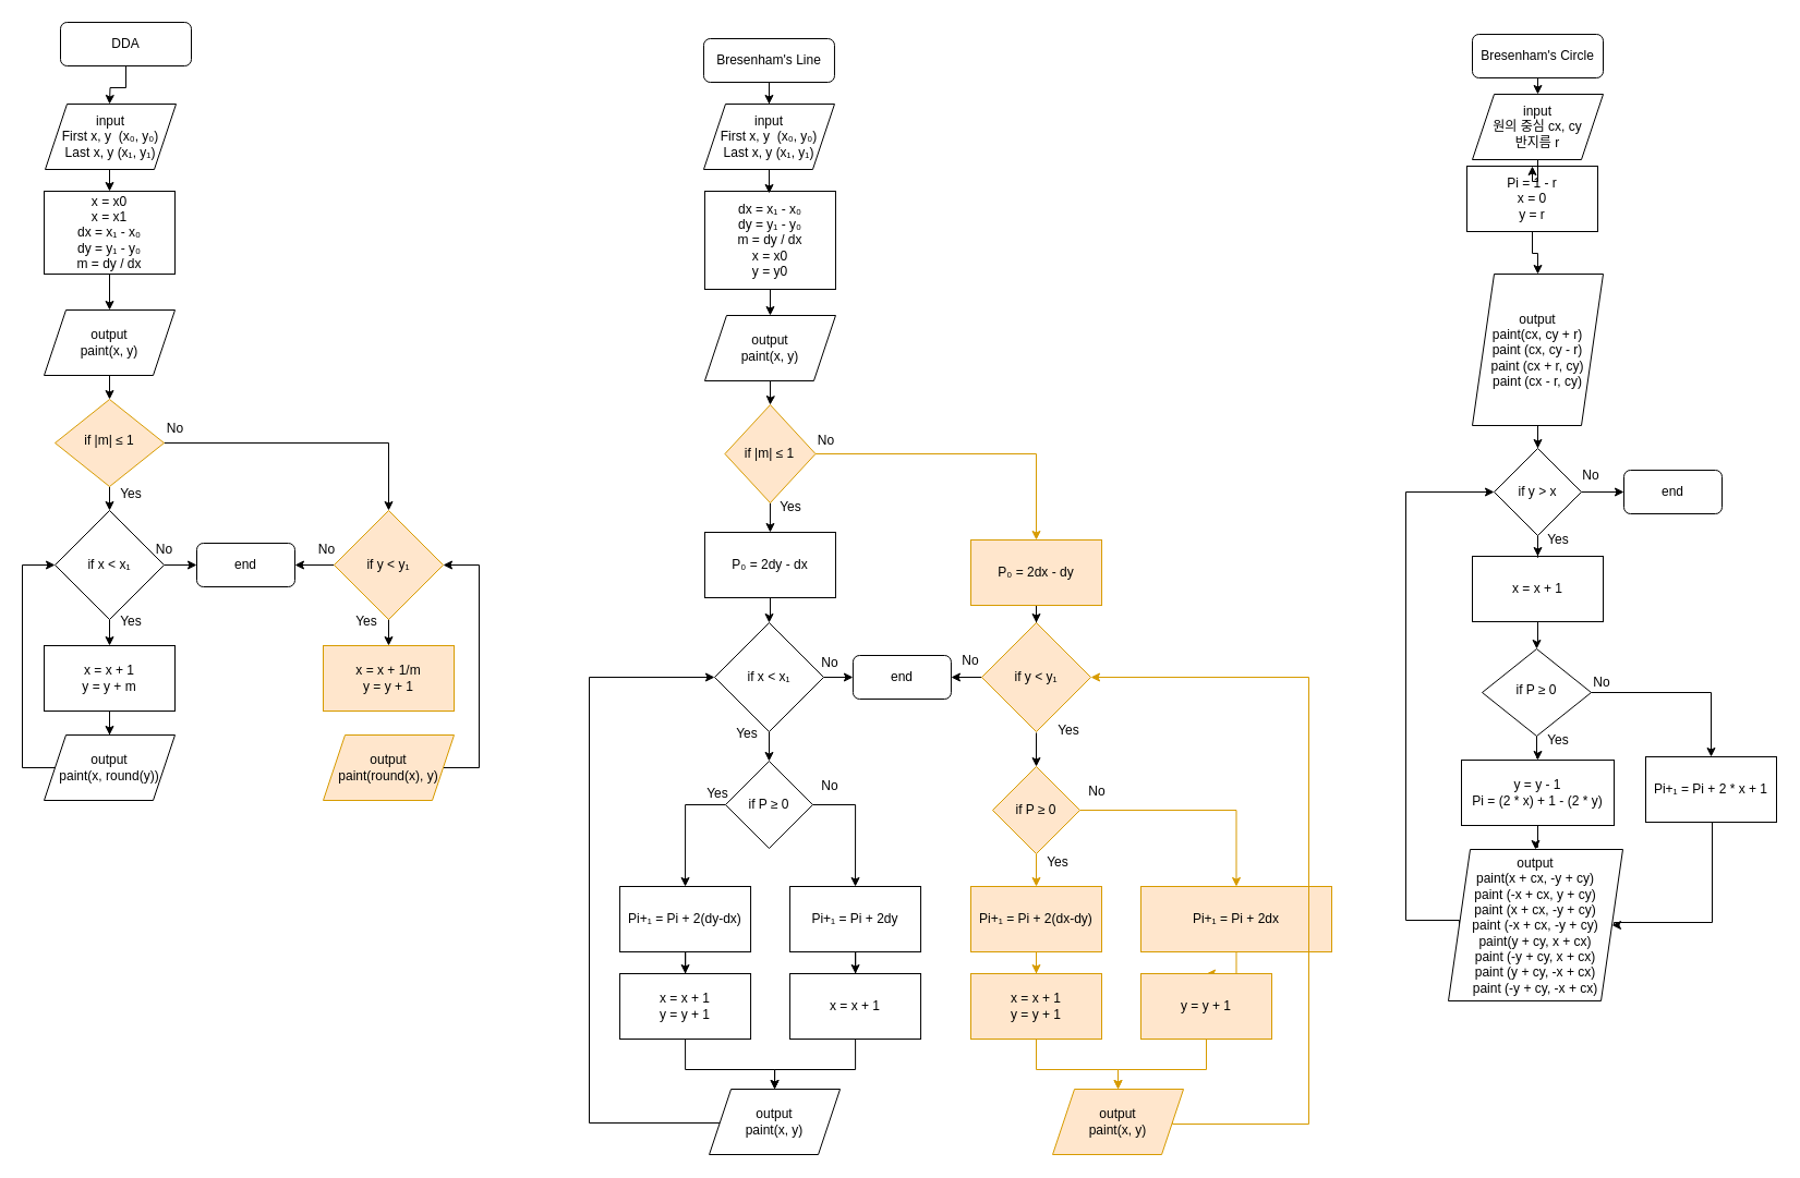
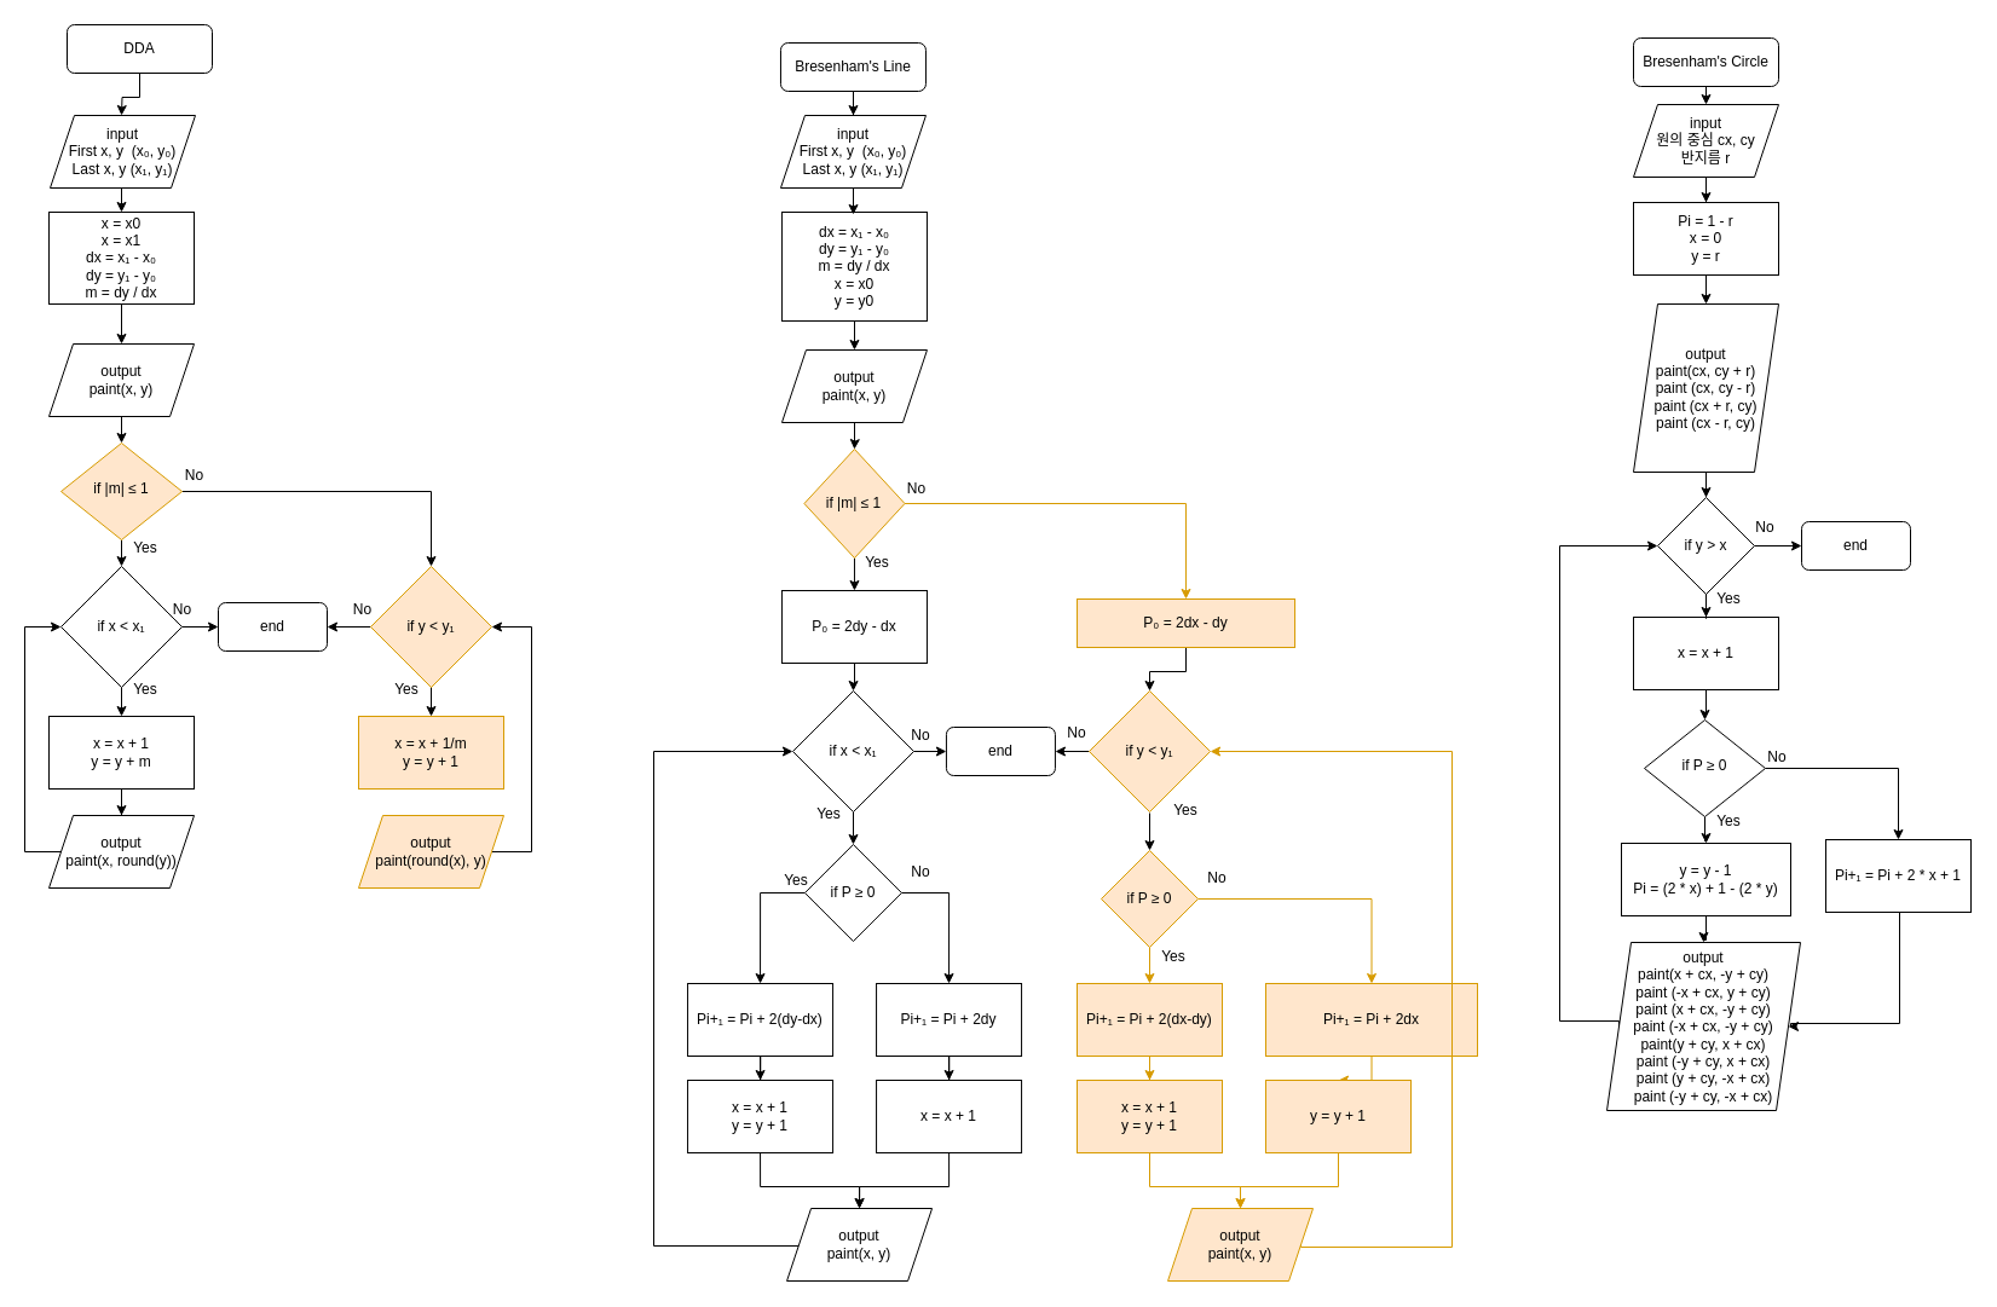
- <mxCell id="51" value="Pi = 1 - r&lt;br&gt;x = 0&lt;br&gt;y = r" style="rounded=0;whiteSpace=wrap;html=1;" parent="1" vertex="1"><mxGeometry x="1345" y="152" width="120" height="60" as="geometry" /></mxCell>
+ <mxCell id="51" value="Pi = 1 - r&lt;br&gt;x = 0&lt;br&gt;y = r" style="rounded=0;whiteSpace=wrap;html=1;" parent="1" vertex="1"><mxGeometry x="1350" y="167" width="120" height="60" as="geometry" /></mxCell>
- <mxCell id="80" value="P₀ = 2dx - dy" style="rounded=0;whiteSpace=wrap;html=1;fillColor=#ffe6cc;strokeColor=#d79b00;" parent="1" vertex="1"><mxGeometry x="890.03" y="495" width="120" height="60" as="geometry" /></mxCell>
+ <mxCell id="80" value="P₀ = 2dx - dy" style="rounded=0;whiteSpace=wrap;html=1;fillColor=#ffe6cc;strokeColor=#d79b00;" parent="1" vertex="1"><mxGeometry x="890.03" y="495" width="180" height="40" as="geometry" /></mxCell>
